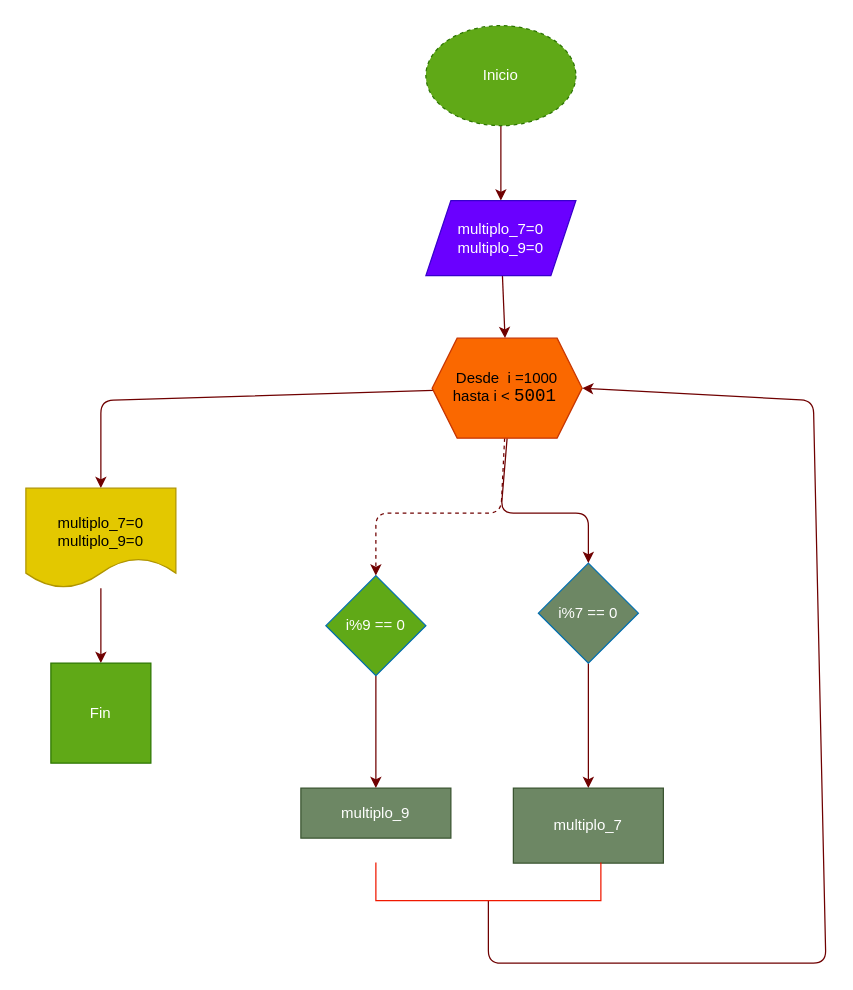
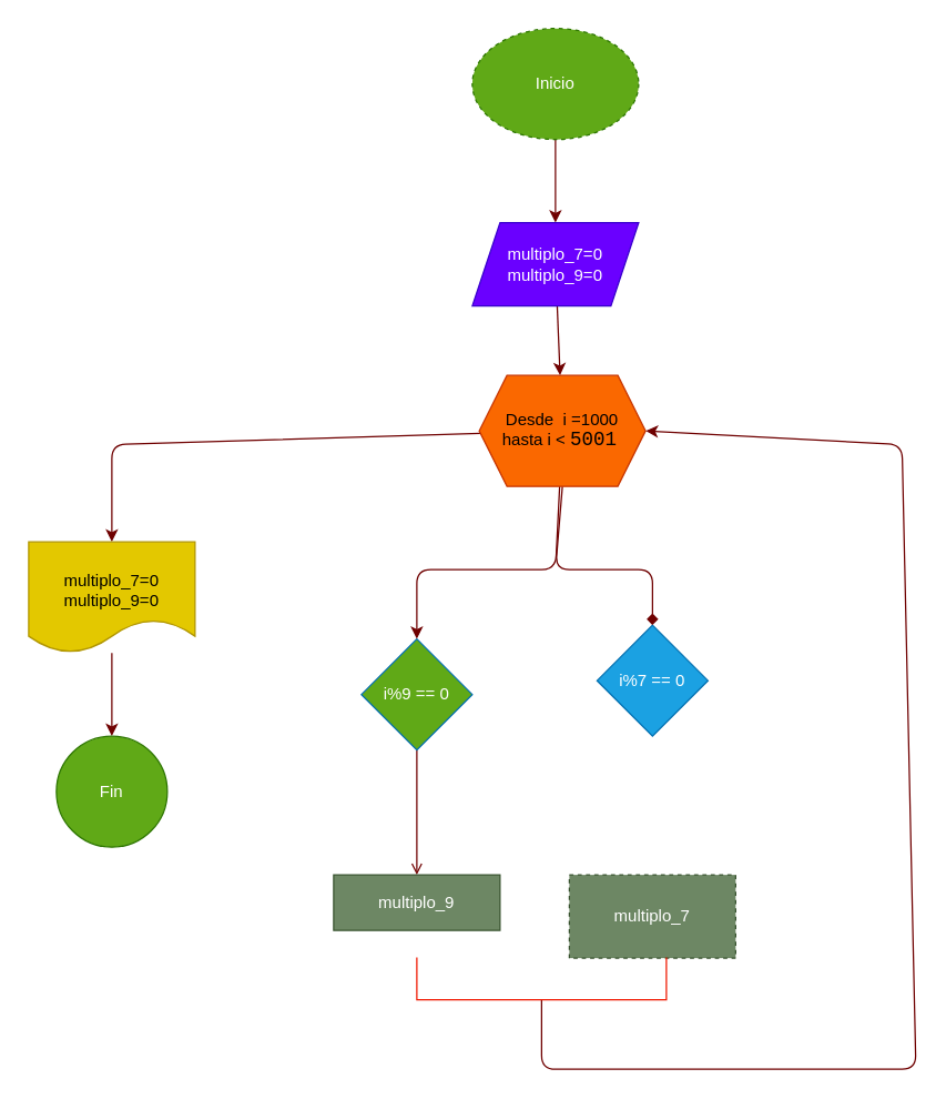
- <mxCell id="7" style="edgeStyle=none;html=1;entryX=0.5;entryY=0;entryDx=0;entryDy=0;fillColor=#a20025;strokeColor=#6F0000;dashed=1;" parent="1" source="9" target="5" edge="1"><mxGeometry relative="1" as="geometry"><Array as="points"><mxPoint x="400" y="410" /><mxPoint x="300" y="410" /></Array></mxGeometry></mxCell>
+ <mxCell id="7" style="edgeStyle=none;html=1;entryX=0.5;entryY=0;entryDx=0;entryDy=0;fillColor=#a20025;strokeColor=#6F0000;" parent="1" source="9" target="5" edge="1"><mxGeometry relative="1" as="geometry"><Array as="points"><mxPoint x="400" y="410" /><mxPoint x="300" y="410" /></Array></mxGeometry></mxCell>
- <mxCell id="6" style="edgeStyle=none;html=1;entryX=0.5;entryY=0;entryDx=0;entryDy=0;exitX=0.5;exitY=1;exitDx=0;exitDy=0;fillColor=#a20025;strokeColor=#6F0000;" parent="1" source="9" target="3" edge="1"><mxGeometry relative="1" as="geometry"><Array as="points"><mxPoint x="400" y="410" /><mxPoint x="470" y="410" /></Array></mxGeometry></mxCell>
+ <mxCell id="6" style="edgeStyle=none;html=1;entryX=0.5;entryY=0;entryDx=0;entryDy=0;exitX=0.5;exitY=1;exitDx=0;exitDy=0;fillColor=#a20025;strokeColor=#6F0000;endArrow=diamond;" parent="1" source="9" target="3" edge="1"><mxGeometry relative="1" as="geometry"><Array as="points"><mxPoint x="400" y="410" /><mxPoint x="470" y="410" /></Array></mxGeometry></mxCell>
- <mxCell id="3" value="i%7 == 0" style="rhombus;whiteSpace=wrap;html=1;fillColor=#6d8764;fontColor=#ffffff;strokeColor=#006EAF;" parent="1" vertex="1"><mxGeometry x="430" y="450" width="80" height="80" as="geometry" /></mxCell>
+ <mxCell id="3" value="i%7 == 0" style="rhombus;whiteSpace=wrap;html=1;fillColor=#1ba1e2;fontColor=#ffffff;strokeColor=#006EAF;" parent="1" vertex="1"><mxGeometry x="430" y="450" width="80" height="80" as="geometry" /></mxCell>
- <mxCell id="20" value="Fin" style="whiteSpace=wrap;html=1;fillColor=#60a917;fontColor=#ffffff;strokeColor=#2D7600;rounded=0;" vertex="1" parent="1"><mxGeometry x="40" y="530" width="80" height="80" as="geometry" /></mxCell>
+ <mxCell id="20" value="Fin" style="ellipse;whiteSpace=wrap;html=1;fillColor=#60a917;fontColor=#ffffff;strokeColor=#2D7600;" vertex="1" parent="1"><mxGeometry x="40" y="530" width="80" height="80" as="geometry" /></mxCell>
- <mxCell id="2" value="" style="edgeStyle=none;html=1;fillColor=#a20025;strokeColor=#6F0000;" parent="1" source="3" target="11" edge="1"><mxGeometry relative="1" as="geometry" /></mxCell>
- <mxCell id="4" value="" style="edgeStyle=none;html=1;fillColor=#a20025;strokeColor=#6F0000;" parent="1" source="5" target="10" edge="1"><mxGeometry relative="1" as="geometry" /></mxCell>
+ <mxCell id="4" value="" style="edgeStyle=none;html=1;fillColor=#a20025;strokeColor=#6F0000;endArrow=open;" parent="1" source="5" target="10" edge="1"><mxGeometry relative="1" as="geometry" /></mxCell>
- <mxCell id="11" value="multiplo_7" style="whiteSpace=wrap;html=1;fillColor=#6d8764;fontColor=#ffffff;strokeColor=#3A5431;" parent="1" vertex="1"><mxGeometry x="410" y="630" width="120" height="60" as="geometry" /></mxCell>
+ <mxCell id="11" value="multiplo_7" style="whiteSpace=wrap;html=1;fillColor=#6d8764;fontColor=#ffffff;strokeColor=#3A5431;dashed=1;" parent="1" vertex="1"><mxGeometry x="410" y="630" width="120" height="60" as="geometry" /></mxCell>
